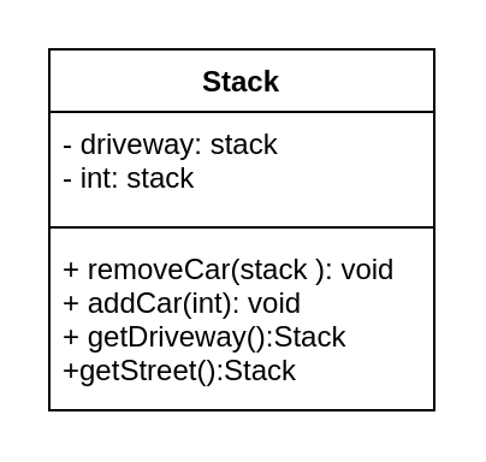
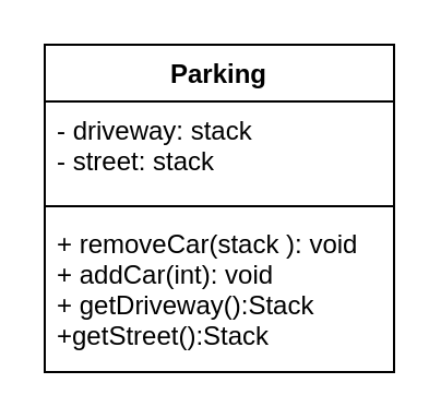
- <mxCell id="2" value="Stack" style="swimlane;fontStyle=1;align=center;verticalAlign=top;childLayout=stackLayout;horizontal=1;startSize=26;horizontalStack=0;resizeParent=1;resizeParentMax=0;resizeLast=0;collapsible=1;marginBottom=0;" vertex="1" parent="1"><mxGeometry x="20" y="20" width="160" height="150" as="geometry" /></mxCell>
+ <mxCell id="2" value="Parking" style="swimlane;fontStyle=1;align=center;verticalAlign=top;childLayout=stackLayout;horizontal=1;startSize=26;horizontalStack=0;resizeParent=1;resizeParentMax=0;resizeLast=0;collapsible=1;marginBottom=0;" vertex="1" parent="1"><mxGeometry x="20" y="20" width="160" height="150" as="geometry" /></mxCell>
- <mxCell id="3" value="- driveway: stack&#10;- int: stack" style="text;strokeColor=none;fillColor=none;align=left;verticalAlign=top;spacingLeft=4;spacingRight=4;overflow=hidden;rotatable=0;points=[[0,0.5],[1,0.5]];portConstraint=eastwest;" vertex="1" parent="2"><mxGeometry y="26" width="160" height="44" as="geometry" /></mxCell>
+ <mxCell id="3" value="- driveway: stack&#10;- street: stack" style="text;strokeColor=none;fillColor=none;align=left;verticalAlign=top;spacingLeft=4;spacingRight=4;overflow=hidden;rotatable=0;points=[[0,0.5],[1,0.5]];portConstraint=eastwest;" vertex="1" parent="2"><mxGeometry y="26" width="160" height="44" as="geometry" /></mxCell>
